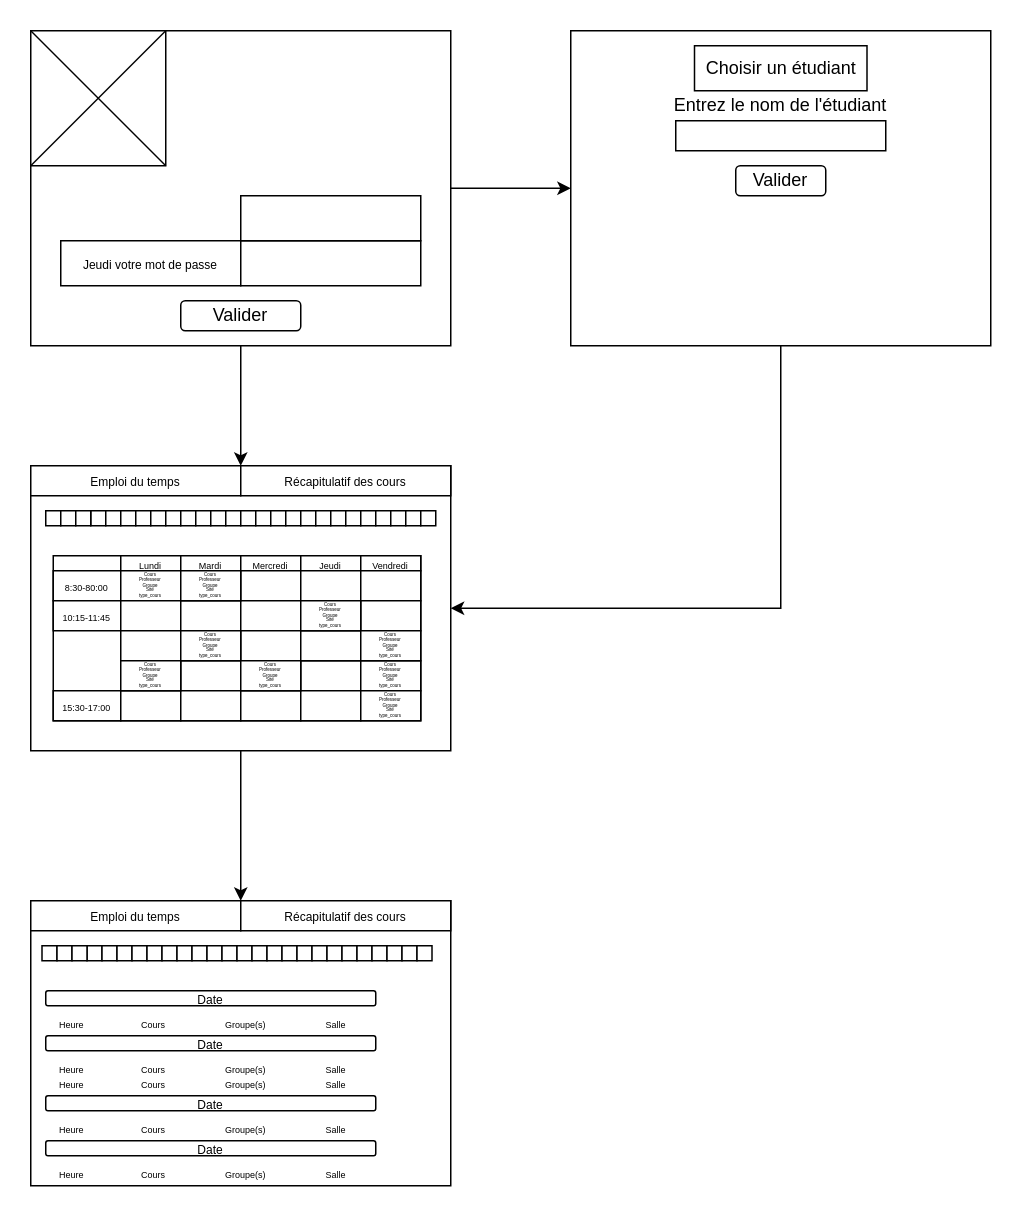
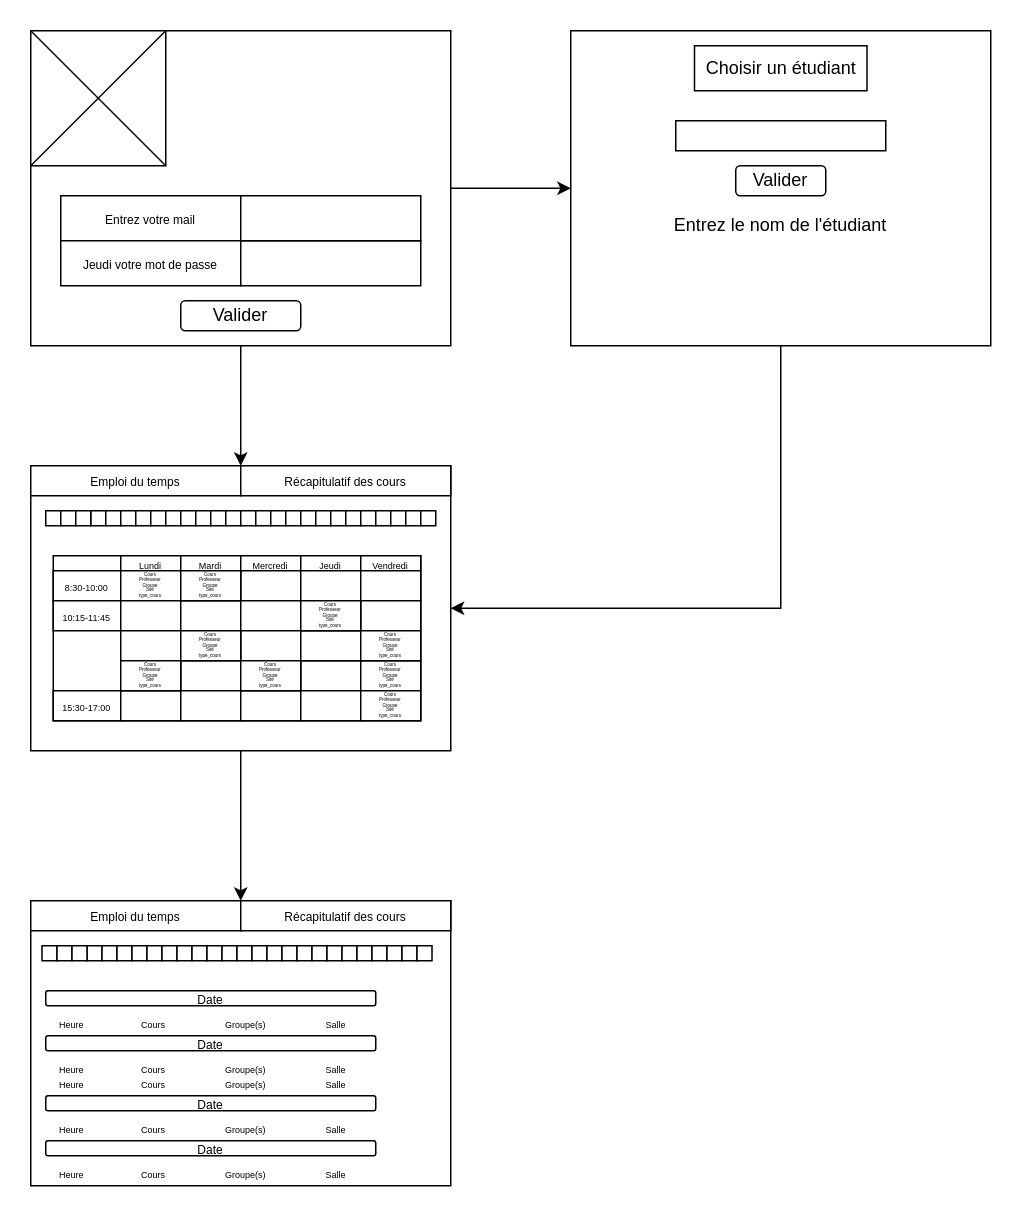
- <mxCell id="81" value="Entrez le nom de l'étudiant" style="text;html=1;strokeColor=none;fillColor=none;align=center;verticalAlign=middle;whiteSpace=wrap;rounded=0;" vertex="1" parent="1"><mxGeometry x="435" y="60" width="170" height="20" as="geometry" /></mxCell>
+ <mxCell id="81" value="Entrez le nom de l'étudiant" style="text;html=1;strokeColor=none;fillColor=none;align=center;verticalAlign=middle;whiteSpace=wrap;rounded=0;" vertex="1" parent="1"><mxGeometry x="435" y="140" width="170" height="20" as="geometry" /></mxCell>
+ <mxCell id="8" value="&lt;font style=&quot;font-size: 8px&quot;&gt;Entrez votre mail&lt;/font&gt;" style="rounded=0;whiteSpace=wrap;html=1;" vertex="1" parent="1"><mxGeometry x="40" y="130" width="120" height="30" as="geometry" /></mxCell>
- <mxCell id="49" value="&lt;font style=&quot;font-size: 6px&quot;&gt;8:30-80:00&lt;/font&gt;" style="rounded=0;whiteSpace=wrap;html=1;" vertex="1" parent="1"><mxGeometry x="35" y="380" width="45" height="20" as="geometry" /></mxCell>
+ <mxCell id="49" value="&lt;font style=&quot;font-size: 6px&quot;&gt;8:30-10:00&lt;/font&gt;" style="rounded=0;whiteSpace=wrap;html=1;" vertex="1" parent="1"><mxGeometry x="35" y="380" width="45" height="20" as="geometry" /></mxCell>
